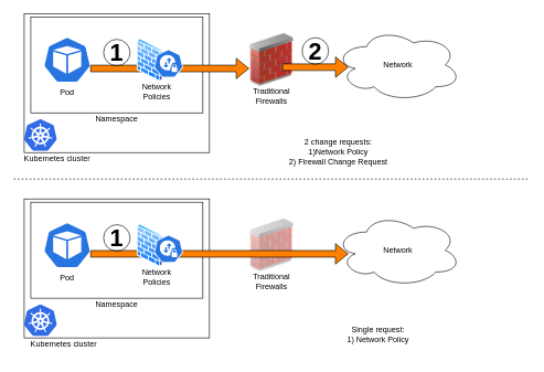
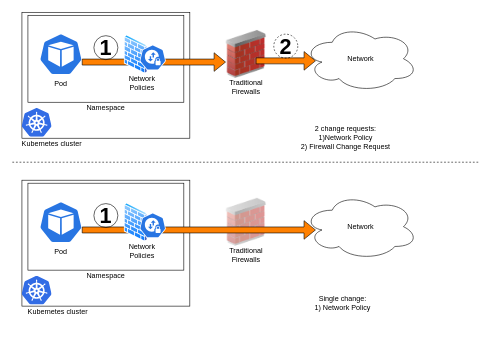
- <mxCell id="22" value="&lt;b&gt;&lt;font style=&quot;font-size: 36px&quot;&gt;2&lt;/font&gt;&lt;/b&gt;" style="ellipse;whiteSpace=wrap;html=1;aspect=fixed;shadow=0;fillColor=none;" vertex="1" parent="1"><mxGeometry x="456" y="56.5" width="40" height="40" as="geometry" /></mxCell>
+ <mxCell id="22" value="&lt;b&gt;&lt;font style=&quot;font-size: 36px&quot;&gt;2&lt;/font&gt;&lt;/b&gt;" style="ellipse;whiteSpace=wrap;html=1;aspect=fixed;shadow=0;fillColor=none;dashed=1;" vertex="1" parent="1"><mxGeometry x="456" y="56.5" width="40" height="40" as="geometry" /></mxCell>
- <mxCell id="43" value="2 change requests: &lt;br&gt;1)Network Policy &lt;br&gt;2) Firewall Change Request" style="text;html=1;strokeColor=none;fillColor=none;align=center;verticalAlign=middle;whiteSpace=wrap;rounded=0;shadow=0;" vertex="1" parent="1"><mxGeometry x="421" y="208" width="180" height="42" as="geometry" /></mxCell>
+ <mxCell id="43" value="2 change requests: &lt;br&gt;1)Network Policy &lt;br&gt;2) Firewall Change Request" style="text;html=1;strokeColor=none;fillColor=none;align=center;verticalAlign=middle;whiteSpace=wrap;rounded=0;shadow=0;" vertex="1" parent="1"><mxGeometry x="486" y="208" width="180" height="42" as="geometry" /></mxCell>
- <mxCell id="44" value="Single request:&lt;br&gt;1) Network Policy" style="text;html=1;strokeColor=none;fillColor=none;align=center;verticalAlign=middle;whiteSpace=wrap;rounded=0;shadow=0;" vertex="1" parent="1"><mxGeometry x="496" y="470" width="150" height="70" as="geometry" /></mxCell>
+ <mxCell id="44" value="Single change:&lt;br&gt;1) Network Policy" style="text;html=1;strokeColor=none;fillColor=none;align=center;verticalAlign=middle;whiteSpace=wrap;rounded=0;shadow=0;" vertex="1" parent="1"><mxGeometry x="496" y="470" width="150" height="70" as="geometry" /></mxCell>
